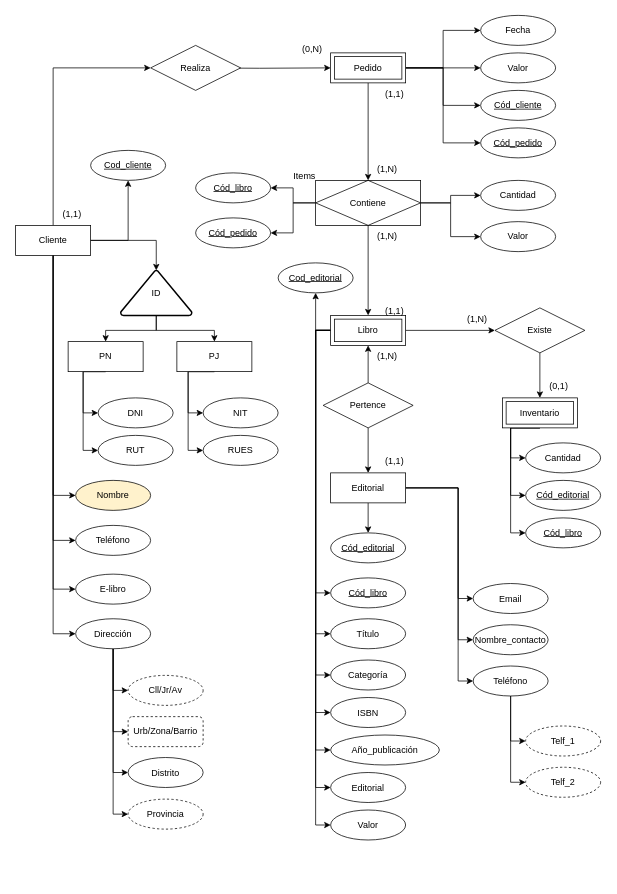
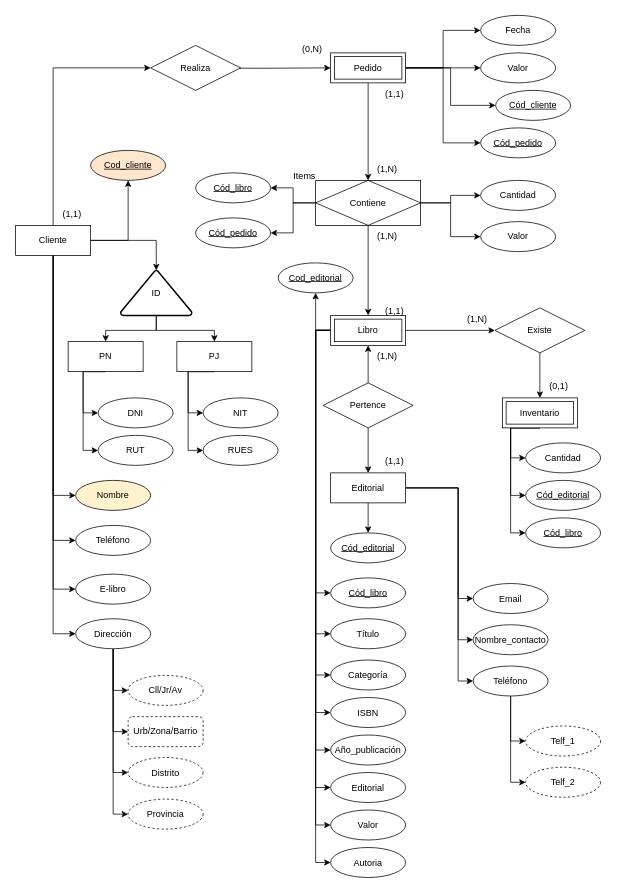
- <mxCell id="104" value="Cód_cliente" style="ellipse;whiteSpace=wrap;html=1;align=center;fontStyle=4;" parent="1" vertex="1"><mxGeometry x="640" y="120" width="100" height="40" as="geometry" /></mxCell>
+ <mxCell id="104" value="Cód_cliente" style="ellipse;whiteSpace=wrap;html=1;align=center;fontStyle=4;" parent="1" vertex="1"><mxGeometry x="660" y="120" width="100" height="40" as="geometry" /></mxCell>
- <mxCell id="102" value="Cod_cliente" style="ellipse;whiteSpace=wrap;html=1;align=center;fontStyle=4;" parent="1" vertex="1"><mxGeometry x="120" y="200" width="100" height="40" as="geometry" /></mxCell>
+ <mxCell id="102" value="Cod_cliente" style="ellipse;whiteSpace=wrap;html=1;align=center;fontStyle=4;fillColor=#ffe6cc;" parent="1" vertex="1"><mxGeometry x="120" y="200" width="100" height="40" as="geometry" /></mxCell>
- <mxCell id="90" value="Año_publicación" style="ellipse;whiteSpace=wrap;html=1;align=center;" parent="1" vertex="1"><mxGeometry x="440" y="979.5" width="145" height="40" as="geometry" /></mxCell>
+ <mxCell id="90" value="Año_publicación" style="ellipse;whiteSpace=wrap;html=1;align=center;" parent="1" vertex="1"><mxGeometry x="440" y="979.5" width="100" height="40" as="geometry" /></mxCell>
- <mxCell id="69" value="Distrito" style="ellipse;whiteSpace=wrap;html=1;align=center;dashed=0;" parent="1" vertex="1"><mxGeometry x="170" y="1009.5" width="100" height="40" as="geometry" /></mxCell>
+ <mxCell id="69" value="Distrito" style="ellipse;whiteSpace=wrap;html=1;align=center;dashed=1;" parent="1" vertex="1"><mxGeometry x="170" y="1009.5" width="100" height="40" as="geometry" /></mxCell>
+ <mxCell id="9" style="edgeStyle=orthogonalEdgeStyle;rounded=0;orthogonalLoop=1;jettySize=auto;html=1;exitX=0;exitY=0.5;exitDx=0;exitDy=0;entryX=0;entryY=0.5;entryDx=0;entryDy=0;" parent="1" source="12" target="93" edge="1"><mxGeometry relative="1" as="geometry" /></mxCell>
+ <mxCell id="93" value="Autoria" style="ellipse;whiteSpace=wrap;html=1;align=center;" parent="1" vertex="1"><mxGeometry x="440" y="1129.5" width="100" height="40" as="geometry" /></mxCell>
